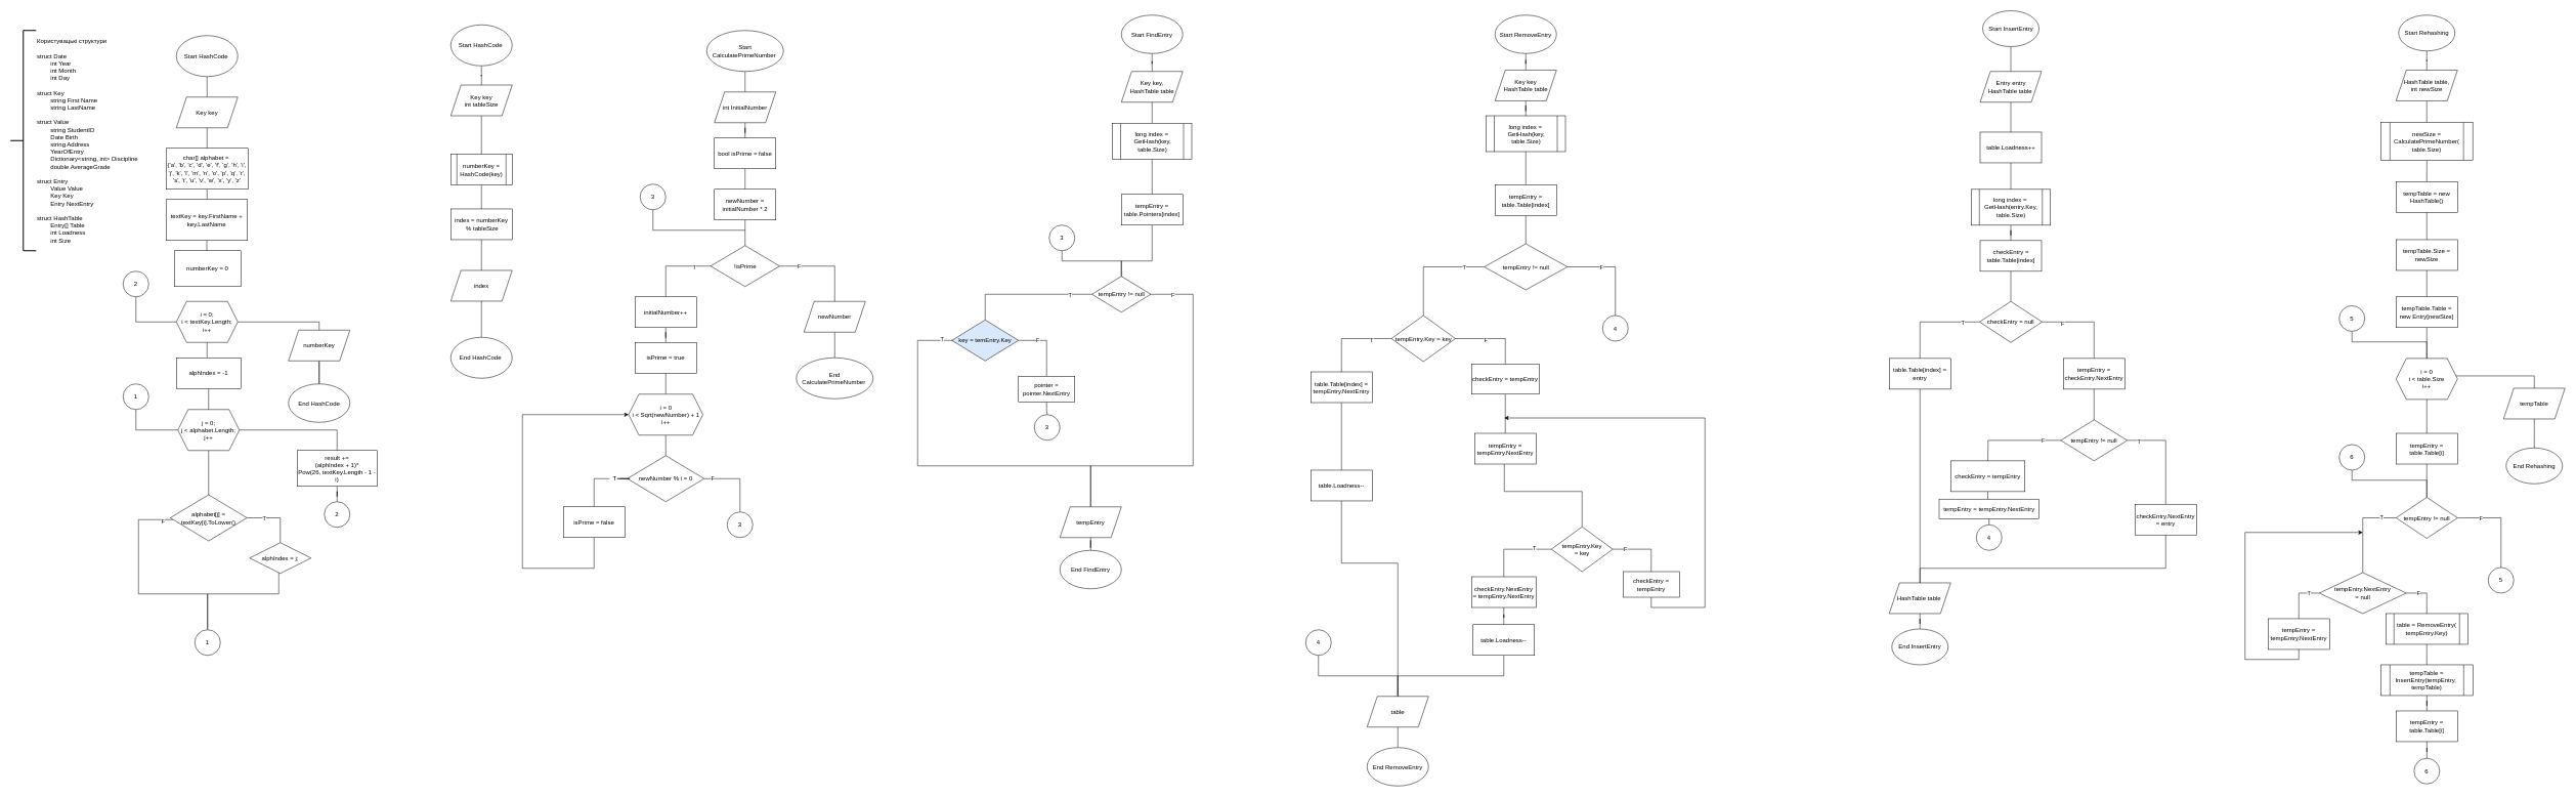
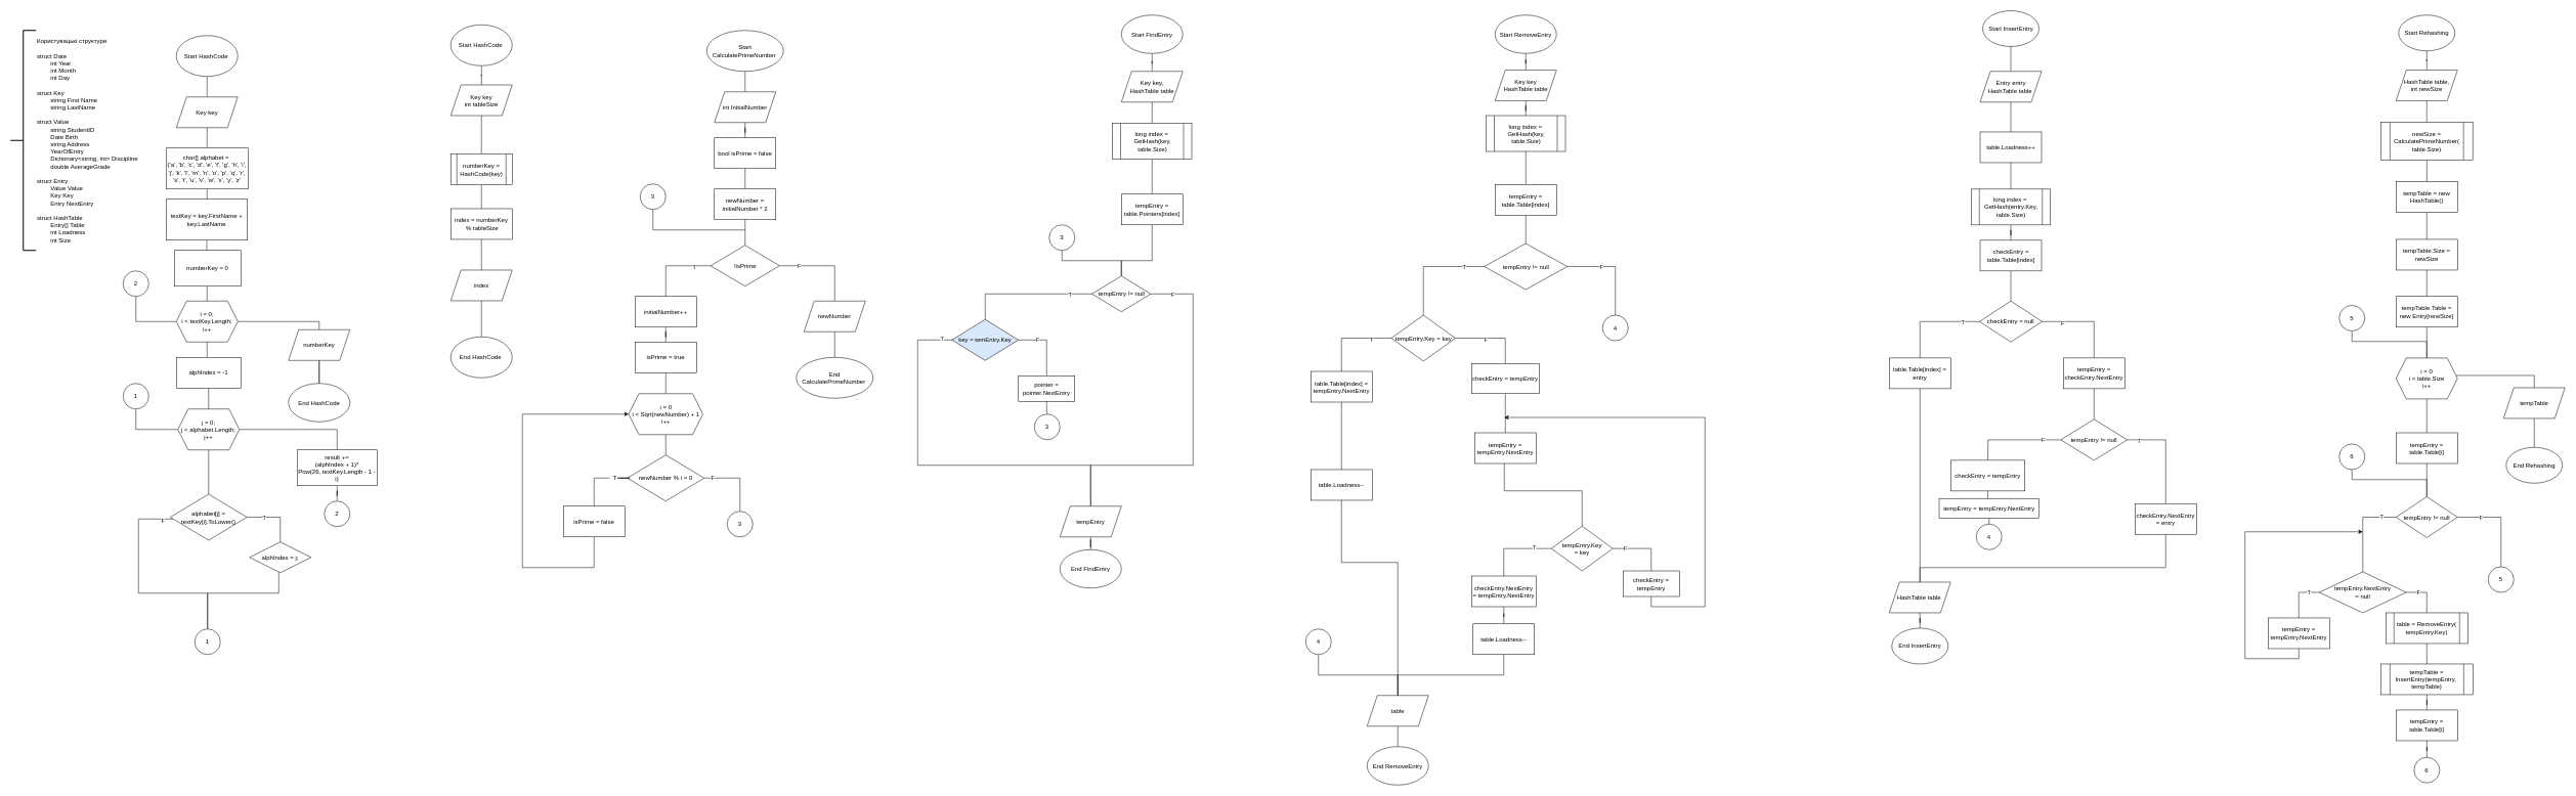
+ <mxCell id="32" style="edgeStyle=orthogonalEdgeStyle;rounded=0;orthogonalLoop=1;jettySize=auto;html=1;exitX=0.5;exitY=1;exitDx=0;exitDy=0;entryX=0.5;entryY=0;entryDx=0;entryDy=0;endArrow=none;endFill=0;" parent="1" source="33" target="13" edge="1"><mxGeometry relative="1" as="geometry" /></mxCell>
